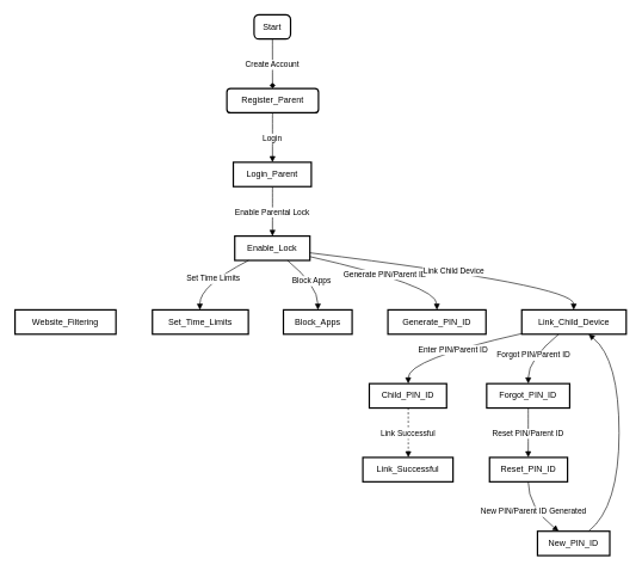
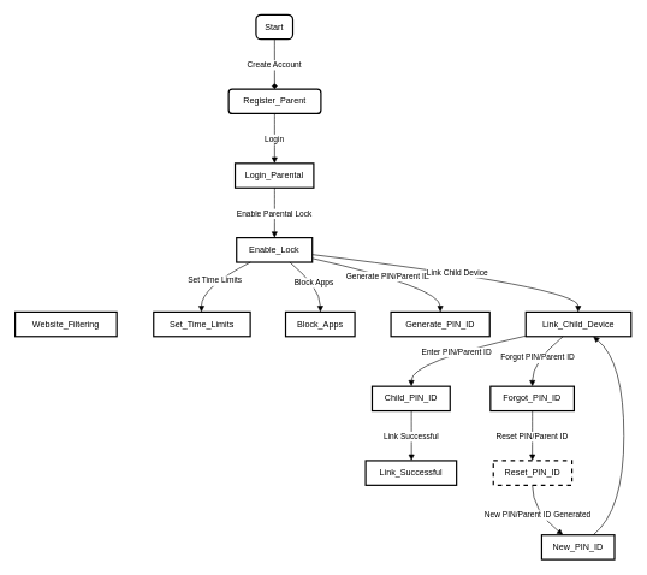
- <mxCell id="4" value="Login_Parent" style="whiteSpace=wrap;strokeWidth=2;" vertex="1" parent="1"><mxGeometry x="325" y="226" width="109" height="34" as="geometry" /></mxCell>
+ <mxCell id="4" value="Login_Parental" style="whiteSpace=wrap;strokeWidth=2;" vertex="1" parent="1"><mxGeometry x="325" y="226" width="109" height="34" as="geometry" /></mxCell>
- <mxCell id="24" value="Link Successful" style="curved=1;startArrow=none;endArrow=block;exitX=0.504;exitY=1;entryX=0.504;entryY=0;dashed=1;" edge="1" parent="1" source="11" target="12"><mxGeometry relative="1" as="geometry"><Array as="points" /></mxGeometry></mxCell>
+ <mxCell id="24" value="Link Successful" style="curved=1;startArrow=none;endArrow=block;exitX=0.504;exitY=1;entryX=0.504;entryY=0;" edge="1" parent="1" source="11" target="12"><mxGeometry relative="1" as="geometry"><Array as="points" /></mxGeometry></mxCell>
- <mxCell id="14" value="Reset_PIN_ID" style="whiteSpace=wrap;strokeWidth=2;" vertex="1" parent="1"><mxGeometry x="683" y="638" width="109" height="34" as="geometry" /></mxCell>
+ <mxCell id="14" value="Reset_PIN_ID" style="whiteSpace=wrap;strokeWidth=2;dashed=1;" vertex="1" parent="1"><mxGeometry x="683" y="638" width="109" height="34" as="geometry" /></mxCell>
